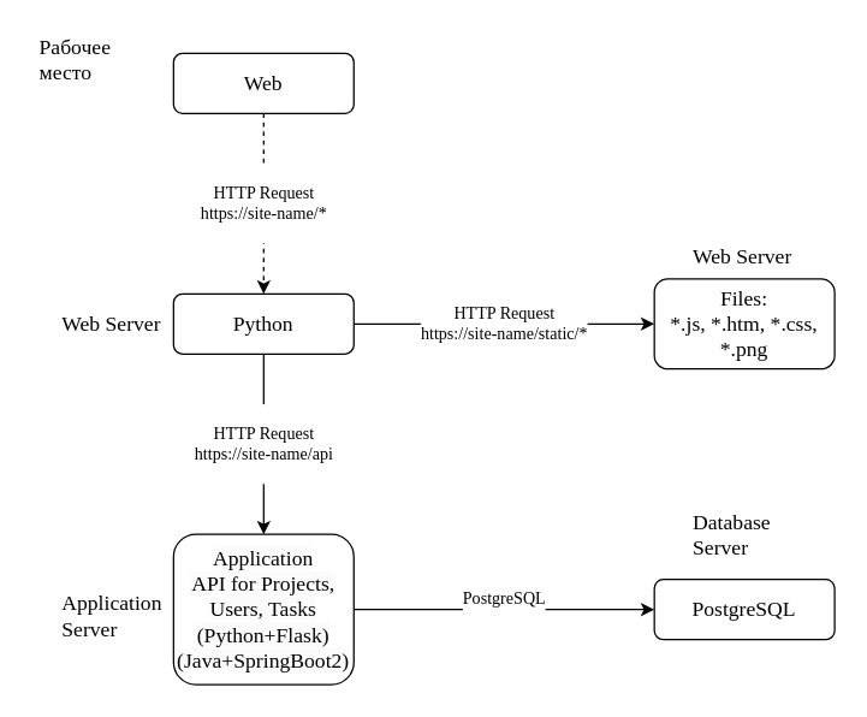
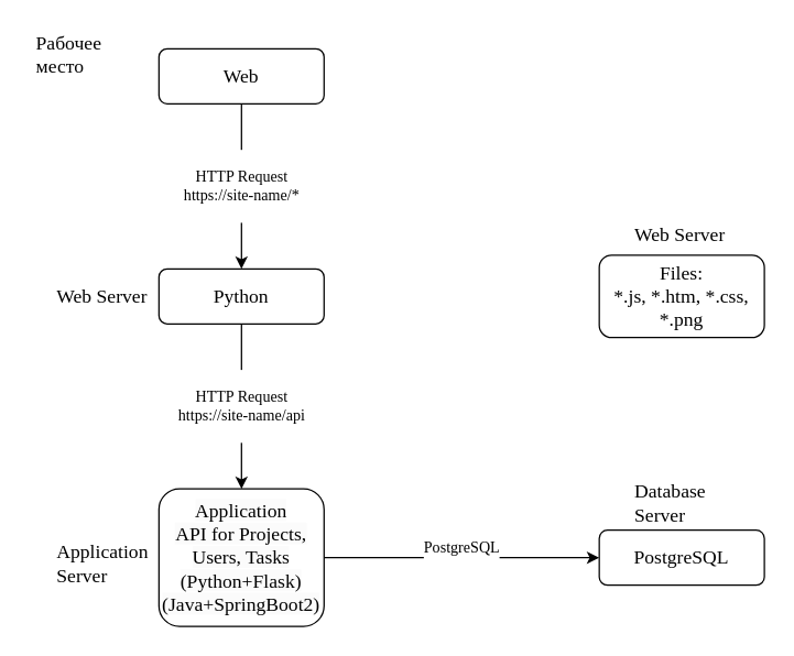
- <mxCell id="2" value="&lt;br&gt;&lt;span style=&quot;font-family: Calibri; font-size: 11.29px; font-style: normal; font-variant-ligatures: normal; font-variant-caps: normal; font-weight: 400; letter-spacing: normal; orphans: 2; text-align: center; text-indent: 0px; text-transform: none; widows: 2; word-spacing: 0px; -webkit-text-stroke-width: 0px; white-space: nowrap; background-color: rgb(255, 255, 255); text-decoration-thickness: initial; text-decoration-style: initial; text-decoration-color: initial; float: none; display: inline !important;&quot;&gt;HTTP Request&lt;/span&gt;&lt;br style=&quot;forced-color-adjust: none; font-family: Calibri; font-size: 11.29px; font-style: normal; font-variant-ligatures: normal; font-variant-caps: normal; font-weight: 400; letter-spacing: normal; orphans: 2; text-align: center; text-indent: 0px; text-transform: none; widows: 2; word-spacing: 0px; -webkit-text-stroke-width: 0px; white-space: nowrap; background-color: rgb(255, 255, 255); text-decoration-thickness: initial; text-decoration-style: initial; text-decoration-color: initial;&quot;&gt;&lt;span style=&quot;font-family: Calibri; font-size: 11.29px; font-style: normal; font-variant-ligatures: normal; font-variant-caps: normal; font-weight: 400; letter-spacing: normal; orphans: 2; text-align: center; text-indent: 0px; text-transform: none; widows: 2; word-spacing: 0px; -webkit-text-stroke-width: 0px; white-space: nowrap; background-color: rgb(255, 255, 255); text-decoration-thickness: initial; text-decoration-style: initial; text-decoration-color: initial; float: none; display: inline !important;&quot;&gt;https://site-name/*&lt;/span&gt;&lt;div&gt;&lt;br/&gt;&lt;/div&gt;" style="edgeStyle=orthogonalEdgeStyle;rounded=0;orthogonalLoop=1;jettySize=auto;html=1;entryX=0.5;entryY=0;entryDx=0;entryDy=0;dashed=1;" edge="1" parent="1" source="3" target="6"><mxGeometry relative="1" as="geometry" /></mxCell>
+ <mxCell id="2" value="&lt;br&gt;&lt;span style=&quot;font-family: Calibri; font-size: 11.29px; font-style: normal; font-variant-ligatures: normal; font-variant-caps: normal; font-weight: 400; letter-spacing: normal; orphans: 2; text-align: center; text-indent: 0px; text-transform: none; widows: 2; word-spacing: 0px; -webkit-text-stroke-width: 0px; white-space: nowrap; background-color: rgb(255, 255, 255); text-decoration-thickness: initial; text-decoration-style: initial; text-decoration-color: initial; float: none; display: inline !important;&quot;&gt;HTTP Request&lt;/span&gt;&lt;br style=&quot;forced-color-adjust: none; font-family: Calibri; font-size: 11.29px; font-style: normal; font-variant-ligatures: normal; font-variant-caps: normal; font-weight: 400; letter-spacing: normal; orphans: 2; text-align: center; text-indent: 0px; text-transform: none; widows: 2; word-spacing: 0px; -webkit-text-stroke-width: 0px; white-space: nowrap; background-color: rgb(255, 255, 255); text-decoration-thickness: initial; text-decoration-style: initial; text-decoration-color: initial;&quot;&gt;&lt;span style=&quot;font-family: Calibri; font-size: 11.29px; font-style: normal; font-variant-ligatures: normal; font-variant-caps: normal; font-weight: 400; letter-spacing: normal; orphans: 2; text-align: center; text-indent: 0px; text-transform: none; widows: 2; word-spacing: 0px; -webkit-text-stroke-width: 0px; white-space: nowrap; background-color: rgb(255, 255, 255); text-decoration-thickness: initial; text-decoration-style: initial; text-decoration-color: initial; float: none; display: inline !important;&quot;&gt;https://site-name/*&lt;/span&gt;&lt;div&gt;&lt;br/&gt;&lt;/div&gt;" style="edgeStyle=orthogonalEdgeStyle;rounded=0;orthogonalLoop=1;jettySize=auto;html=1;entryX=0.5;entryY=0;entryDx=0;entryDy=0;" edge="1" parent="1" source="3" target="6"><mxGeometry relative="1" as="geometry" /></mxCell>
- <mxCell id="5" value="&lt;br&gt;&lt;span style=&quot;font-family: Calibri; font-size: 11.29px; font-style: normal; font-variant-ligatures: normal; font-variant-caps: normal; font-weight: 400; letter-spacing: normal; orphans: 2; text-align: center; text-indent: 0px; text-transform: none; widows: 2; word-spacing: 0px; -webkit-text-stroke-width: 0px; white-space: nowrap; background-color: rgb(255, 255, 255); text-decoration-thickness: initial; text-decoration-style: initial; text-decoration-color: initial; float: none; display: inline !important;&quot;&gt;HTTP Request&lt;/span&gt;&lt;br style=&quot;forced-color-adjust: none; font-family: Calibri; font-size: 11.29px; font-style: normal; font-variant-ligatures: normal; font-variant-caps: normal; font-weight: 400; letter-spacing: normal; orphans: 2; text-align: center; text-indent: 0px; text-transform: none; widows: 2; word-spacing: 0px; -webkit-text-stroke-width: 0px; white-space: nowrap; background-color: rgb(255, 255, 255); text-decoration-thickness: initial; text-decoration-style: initial; text-decoration-color: initial;&quot;&gt;&lt;span style=&quot;font-family: Calibri; font-size: 11.29px; font-style: normal; font-variant-ligatures: normal; font-variant-caps: normal; font-weight: 400; letter-spacing: normal; orphans: 2; text-align: center; text-indent: 0px; text-transform: none; widows: 2; word-spacing: 0px; -webkit-text-stroke-width: 0px; white-space: nowrap; background-color: rgb(255, 255, 255); text-decoration-thickness: initial; text-decoration-style: initial; text-decoration-color: initial; float: none; display: inline !important;&quot;&gt;https://site-name/static/*&lt;/span&gt;&lt;div&gt;&lt;br/&gt;&lt;/div&gt;" style="edgeStyle=orthogonalEdgeStyle;rounded=0;orthogonalLoop=1;jettySize=auto;html=1;entryX=0;entryY=0.5;entryDx=0;entryDy=0;" edge="1" parent="1" source="6" target="10"><mxGeometry relative="1" as="geometry"><mxPoint as="offset" /></mxGeometry></mxCell>
- <mxCell id="15" value="&lt;span style=&quot;font-family: Calibri; font-size: 14.11px; text-align: center;&quot;&gt;Database Server&lt;/span&gt;" style="text;strokeColor=none;fillColor=none;align=left;verticalAlign=middle;spacingLeft=4;spacingRight=4;overflow=hidden;points=[[0,0.5],[1,0.5]];portConstraint=eastwest;rotatable=0;whiteSpace=wrap;html=1;fontColor=default;" vertex="1" parent="1"><mxGeometry x="455" y="335" width="80" height="40" as="geometry" /></mxCell>
+ <mxCell id="15" value="&lt;span style=&quot;font-family: Calibri; font-size: 14.11px; text-align: center;&quot;&gt;Database Server&lt;/span&gt;" style="text;strokeColor=none;fillColor=none;align=left;verticalAlign=middle;spacingLeft=4;spacingRight=4;overflow=hidden;points=[[0,0.5],[1,0.5]];portConstraint=eastwest;rotatable=0;whiteSpace=wrap;html=1;fontColor=default;" vertex="1" parent="1"><mxGeometry x="455" y="345" width="80" height="40" as="geometry" /></mxCell>
